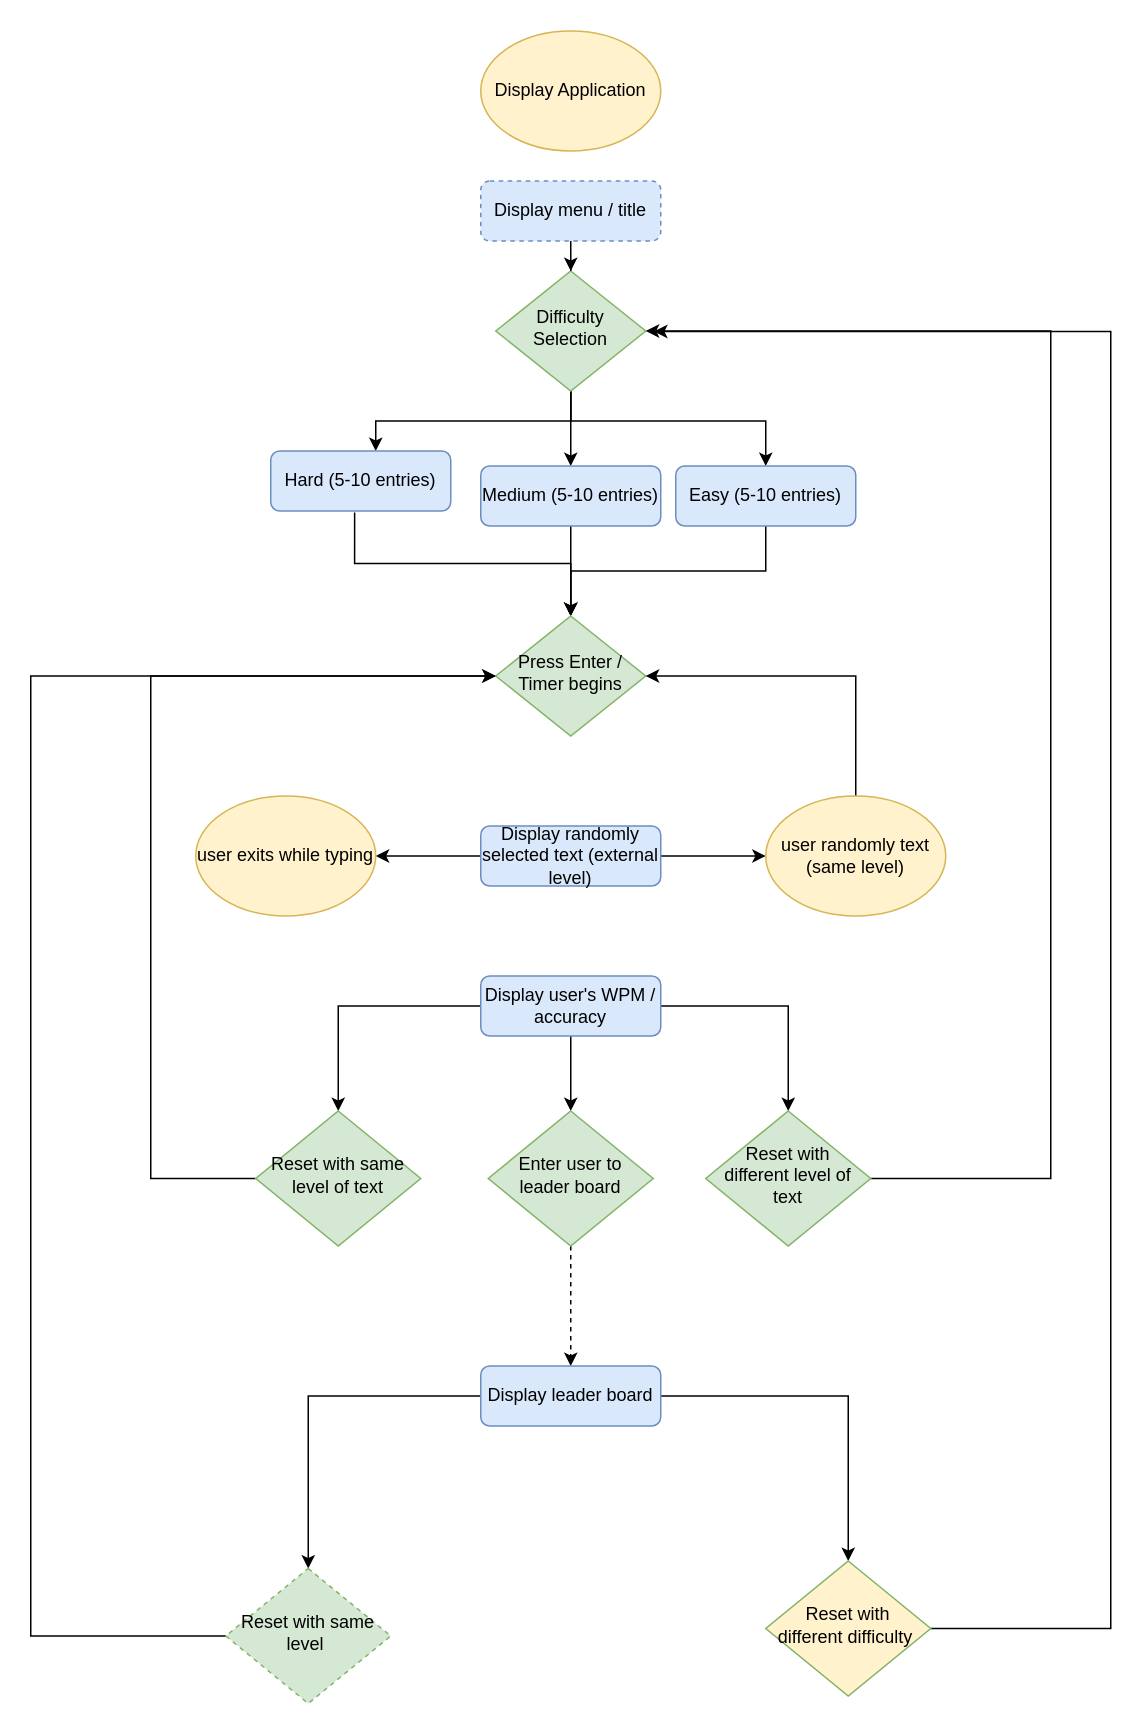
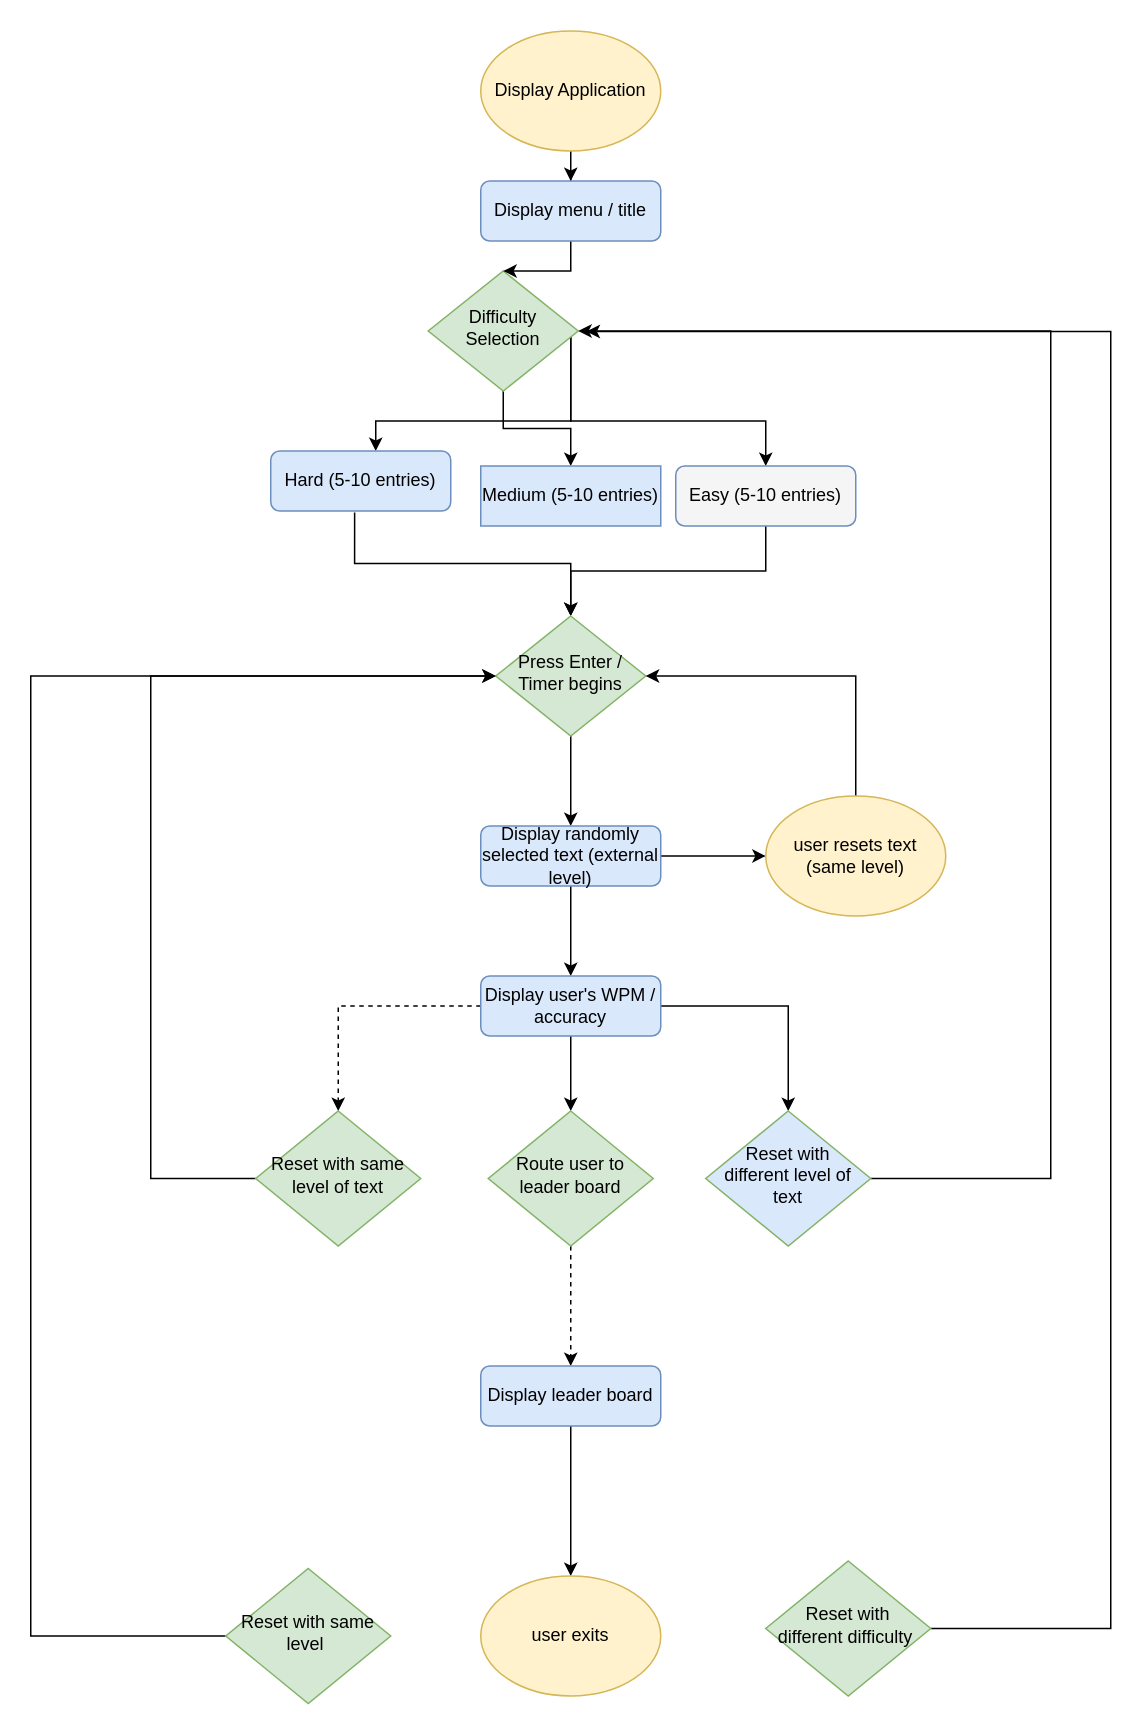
+ <mxCell id="14" style="edgeStyle=orthogonalEdgeStyle;rounded=0;orthogonalLoop=1;jettySize=auto;html=1;" parent="1" source="15" target="29" edge="1"><mxGeometry relative="1" as="geometry" /></mxCell>
- <mxCell id="29" value="Display menu / title" style="rounded=1;whiteSpace=wrap;html=1;fontSize=12;glass=0;strokeWidth=1;shadow=0;fillColor=#dae8fc;strokeColor=#6c8ebf;dashed=1;" parent="1" vertex="1"><mxGeometry x="320" y="120" width="120" height="40" as="geometry" /></mxCell>
+ <mxCell id="29" value="Display menu / title" style="rounded=1;whiteSpace=wrap;html=1;fontSize=12;glass=0;strokeWidth=1;shadow=0;fillColor=#dae8fc;strokeColor=#6c8ebf;" parent="1" vertex="1"><mxGeometry x="320" y="120" width="120" height="40" as="geometry" /></mxCell>
- <mxCell id="5" value="Difficulty Selection" style="rhombus;whiteSpace=wrap;html=1;shadow=0;fontFamily=Helvetica;fontSize=12;align=center;strokeWidth=1;spacing=6;spacingTop=-4;fillColor=#d5e8d4;strokeColor=#82b366;" parent="1" vertex="1"><mxGeometry x="330" y="180" width="100" height="80" as="geometry" /></mxCell>
+ <mxCell id="5" value="Difficulty Selection" style="rhombus;whiteSpace=wrap;html=1;shadow=0;fontFamily=Helvetica;fontSize=12;align=center;strokeWidth=1;spacing=6;spacingTop=-4;fillColor=#d5e8d4;strokeColor=#82b366;" parent="1" vertex="1"><mxGeometry x="285" y="180" width="100" height="80" as="geometry" /></mxCell>
- <mxCell id="7" value="Medium (5-10 entries)" style="rounded=1;whiteSpace=wrap;html=1;fontSize=12;glass=0;strokeWidth=1;shadow=0;fillColor=#dae8fc;strokeColor=#6c8ebf;" parent="1" vertex="1"><mxGeometry x="320" y="310" width="120" height="40" as="geometry" /></mxCell>
+ <mxCell id="7" value="Medium (5-10 entries)" style="whiteSpace=wrap;html=1;fontSize=12;glass=0;strokeWidth=1;shadow=0;fillColor=#dae8fc;strokeColor=#6c8ebf;rounded=0;" parent="1" vertex="1"><mxGeometry x="320" y="310" width="120" height="40" as="geometry" /></mxCell>
- <mxCell id="9" value="Easy (5-10 entries)" style="rounded=1;whiteSpace=wrap;html=1;fontSize=12;glass=0;strokeWidth=1;shadow=0;fillColor=#dae8fc;strokeColor=#6c8ebf;" parent="1" vertex="1"><mxGeometry x="450" y="310" width="120" height="40" as="geometry" /></mxCell>
+ <mxCell id="9" value="Easy (5-10 entries)" style="rounded=1;whiteSpace=wrap;html=1;fontSize=12;glass=0;strokeWidth=1;shadow=0;fillColor=#f5f5f5;strokeColor=#6c8ebf;" parent="1" vertex="1"><mxGeometry x="450" y="310" width="120" height="40" as="geometry" /></mxCell>
- <mxCell id="6" style="edgeStyle=orthogonalEdgeStyle;rounded=0;orthogonalLoop=1;jettySize=auto;html=1;entryX=0.5;entryY=0;entryDx=0;entryDy=0;" parent="1" source="7" target="13" edge="1"><mxGeometry relative="1" as="geometry" /></mxCell>
+ <mxCell id="12" style="edgeStyle=orthogonalEdgeStyle;rounded=0;orthogonalLoop=1;jettySize=auto;html=1;entryX=0.5;entryY=0;entryDx=0;entryDy=0;" parent="1" source="13" target="19" edge="1"><mxGeometry relative="1" as="geometry" /></mxCell>
- <mxCell id="36" value="user exits while typing" style="ellipse;whiteSpace=wrap;html=1;fillColor=#fff2cc;strokeColor=#d6b656;" parent="1" vertex="1"><mxGeometry x="130" y="530" width="120" height="80" as="geometry" /></mxCell>
- <mxCell id="17" style="edgeStyle=orthogonalEdgeStyle;rounded=0;orthogonalLoop=1;jettySize=auto;html=1;entryX=1;entryY=0.5;entryDx=0;entryDy=0;" parent="1" source="19" target="36" edge="1"><mxGeometry relative="1" as="geometry" /></mxCell>
- <mxCell id="38" value="user randomly text (same level)" style="ellipse;whiteSpace=wrap;html=1;fillColor=#fff2cc;strokeColor=#d6b656;" parent="1" vertex="1"><mxGeometry x="510" y="530" width="120" height="80" as="geometry" /></mxCell>
+ <mxCell id="38" value="user resets text (same level)" style="ellipse;whiteSpace=wrap;html=1;fillColor=#fff2cc;strokeColor=#d6b656;" parent="1" vertex="1"><mxGeometry x="510" y="530" width="120" height="80" as="geometry" /></mxCell>
+ <mxCell id="16" style="edgeStyle=orthogonalEdgeStyle;rounded=0;orthogonalLoop=1;jettySize=auto;html=1;entryX=0.5;entryY=0;entryDx=0;entryDy=0;" parent="1" source="19" target="23" edge="1"><mxGeometry relative="1" as="geometry" /></mxCell>
- <mxCell id="21" style="edgeStyle=orthogonalEdgeStyle;rounded=0;orthogonalLoop=1;jettySize=auto;html=1;" parent="1" source="23" target="27" edge="1"><mxGeometry relative="1" as="geometry" /></mxCell>
+ <mxCell id="21" style="edgeStyle=orthogonalEdgeStyle;rounded=0;orthogonalLoop=1;jettySize=auto;html=1;dashed=1;" parent="1" source="23" target="27" edge="1"><mxGeometry relative="1" as="geometry" /></mxCell>
- <mxCell id="31" value="Enter user to leader board" style="rhombus;whiteSpace=wrap;html=1;shadow=0;fontFamily=Helvetica;fontSize=12;align=center;strokeWidth=1;spacing=6;spacingTop=-4;fillColor=#d5e8d4;strokeColor=#82b366;" parent="1" vertex="1"><mxGeometry x="325" y="740" width="110" height="90" as="geometry" /></mxCell>
+ <mxCell id="31" value="Route user to leader board" style="rhombus;whiteSpace=wrap;html=1;shadow=0;fontFamily=Helvetica;fontSize=12;align=center;strokeWidth=1;spacing=6;spacingTop=-4;fillColor=#d5e8d4;strokeColor=#82b366;" parent="1" vertex="1"><mxGeometry x="325" y="740" width="110" height="90" as="geometry" /></mxCell>
- <mxCell id="25" value="Reset with different level of text" style="rhombus;whiteSpace=wrap;html=1;shadow=0;fontFamily=Helvetica;fontSize=12;align=center;strokeWidth=1;spacing=6;spacingTop=-4;fillColor=#d5e8d4;strokeColor=#82b366;" parent="1" vertex="1"><mxGeometry x="470" y="740" width="110" height="90" as="geometry" /></mxCell>
+ <mxCell id="25" value="Reset with different level of text" style="rhombus;whiteSpace=wrap;html=1;shadow=0;fontFamily=Helvetica;fontSize=12;align=center;strokeWidth=1;spacing=6;spacingTop=-4;fillColor=#dae8fc;strokeColor=#82b366;" parent="1" vertex="1"><mxGeometry x="470" y="740" width="110" height="90" as="geometry" /></mxCell>
- <mxCell id="33" style="edgeStyle=orthogonalEdgeStyle;rounded=0;orthogonalLoop=1;jettySize=auto;html=1;entryX=0.5;entryY=0;entryDx=0;entryDy=0;" parent="1" source="35" target="43" edge="1"><mxGeometry relative="1" as="geometry" /></mxCell>
- <mxCell id="34" style="edgeStyle=orthogonalEdgeStyle;rounded=0;orthogonalLoop=1;jettySize=auto;html=1;entryX=0.5;entryY=0;entryDx=0;entryDy=0;" parent="1" source="35" target="40" edge="1"><mxGeometry relative="1" as="geometry" /></mxCell>
+ <mxCell id="32" style="edgeStyle=orthogonalEdgeStyle;rounded=0;orthogonalLoop=1;jettySize=auto;html=1;entryX=0.5;entryY=0;entryDx=0;entryDy=0;" parent="1" source="35" target="41" edge="1"><mxGeometry relative="1" as="geometry" /></mxCell>
- <mxCell id="40" value="Reset with different difficulty&amp;nbsp;" style="rhombus;whiteSpace=wrap;html=1;shadow=0;fontFamily=Helvetica;fontSize=12;align=center;strokeWidth=1;spacing=6;spacingTop=-4;fillColor=#fff2cc;strokeColor=#82b366;" parent="1" vertex="1"><mxGeometry x="510" y="1040" width="110" height="90" as="geometry" /></mxCell>
+ <mxCell id="40" value="Reset with different difficulty&amp;nbsp;" style="rhombus;whiteSpace=wrap;html=1;shadow=0;fontFamily=Helvetica;fontSize=12;align=center;strokeWidth=1;spacing=6;spacingTop=-4;fillColor=#d5e8d4;strokeColor=#82b366;" parent="1" vertex="1"><mxGeometry x="510" y="1040" width="110" height="90" as="geometry" /></mxCell>
- <mxCell id="43" value="Reset with same level&amp;nbsp;" style="rhombus;whiteSpace=wrap;html=1;shadow=0;fontFamily=Helvetica;fontSize=12;align=center;strokeWidth=1;spacing=6;spacingTop=-4;fillColor=#d5e8d4;strokeColor=#82b366;dashed=1;" parent="1" vertex="1"><mxGeometry x="150" y="1045" width="110" height="90" as="geometry" /></mxCell>
+ <mxCell id="43" value="Reset with same level&amp;nbsp;" style="rhombus;whiteSpace=wrap;html=1;shadow=0;fontFamily=Helvetica;fontSize=12;align=center;strokeWidth=1;spacing=6;spacingTop=-4;fillColor=#d5e8d4;strokeColor=#82b366;" parent="1" vertex="1"><mxGeometry x="150" y="1045" width="110" height="90" as="geometry" /></mxCell>
+ <mxCell id="41" value="user exits" style="ellipse;whiteSpace=wrap;html=1;fillColor=#fff2cc;strokeColor=#d6b656;" parent="1" vertex="1"><mxGeometry x="320" y="1050" width="120" height="80" as="geometry" /></mxCell>
